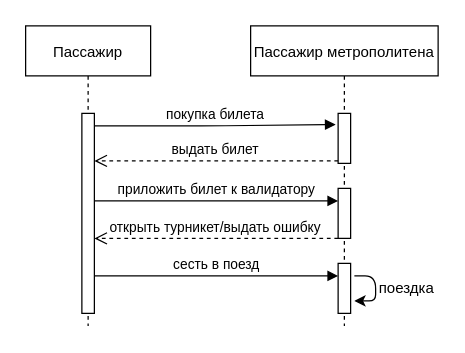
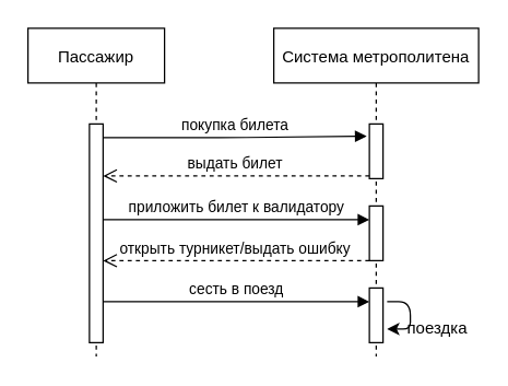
- <mxCell id="5" value="Пассажир метрополитена" style="shape=umlLifeline;perimeter=lifelinePerimeter;container=1;collapsible=0;recursiveResize=0;rounded=0;shadow=0;strokeWidth=1;" parent="1" vertex="1"><mxGeometry x="200" y="20" width="150" height="240" as="geometry" /></mxCell>
+ <mxCell id="5" value="Система метрополитена" style="shape=umlLifeline;perimeter=lifelinePerimeter;container=1;collapsible=0;recursiveResize=0;rounded=0;shadow=0;strokeWidth=1;" parent="1" vertex="1"><mxGeometry x="200" y="20" width="150" height="240" as="geometry" /></mxCell>
- <mxCell id="14" value="поездка" style="text;html=1;strokeColor=none;fillColor=none;align=center;verticalAlign=middle;whiteSpace=wrap;rounded=0;" vertex="1" parent="1"><mxGeometry x="300" y="220" width="50" height="20" as="geometry" /></mxCell>
+ <mxCell id="14" value="поездка" style="text;html=1;strokeColor=none;fillColor=none;align=center;verticalAlign=middle;whiteSpace=wrap;rounded=0;" vertex="1" parent="1"><mxGeometry x="295" y="230" width="50" height="20" as="geometry" /></mxCell>
